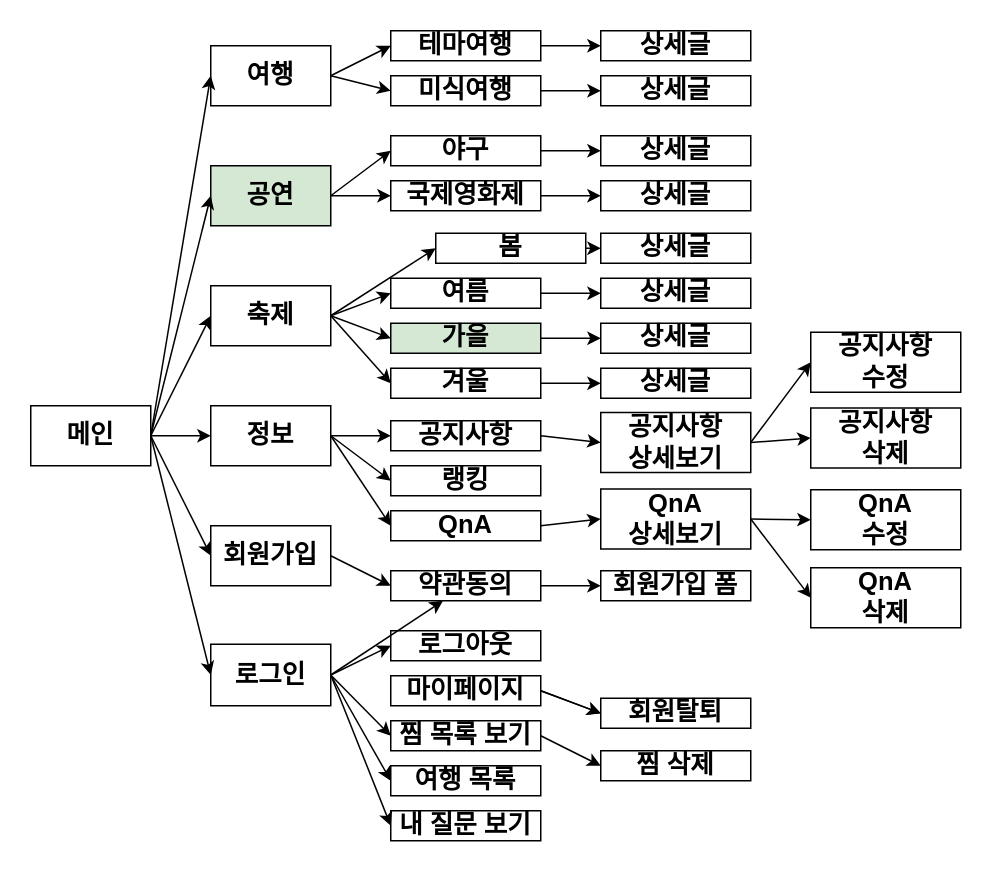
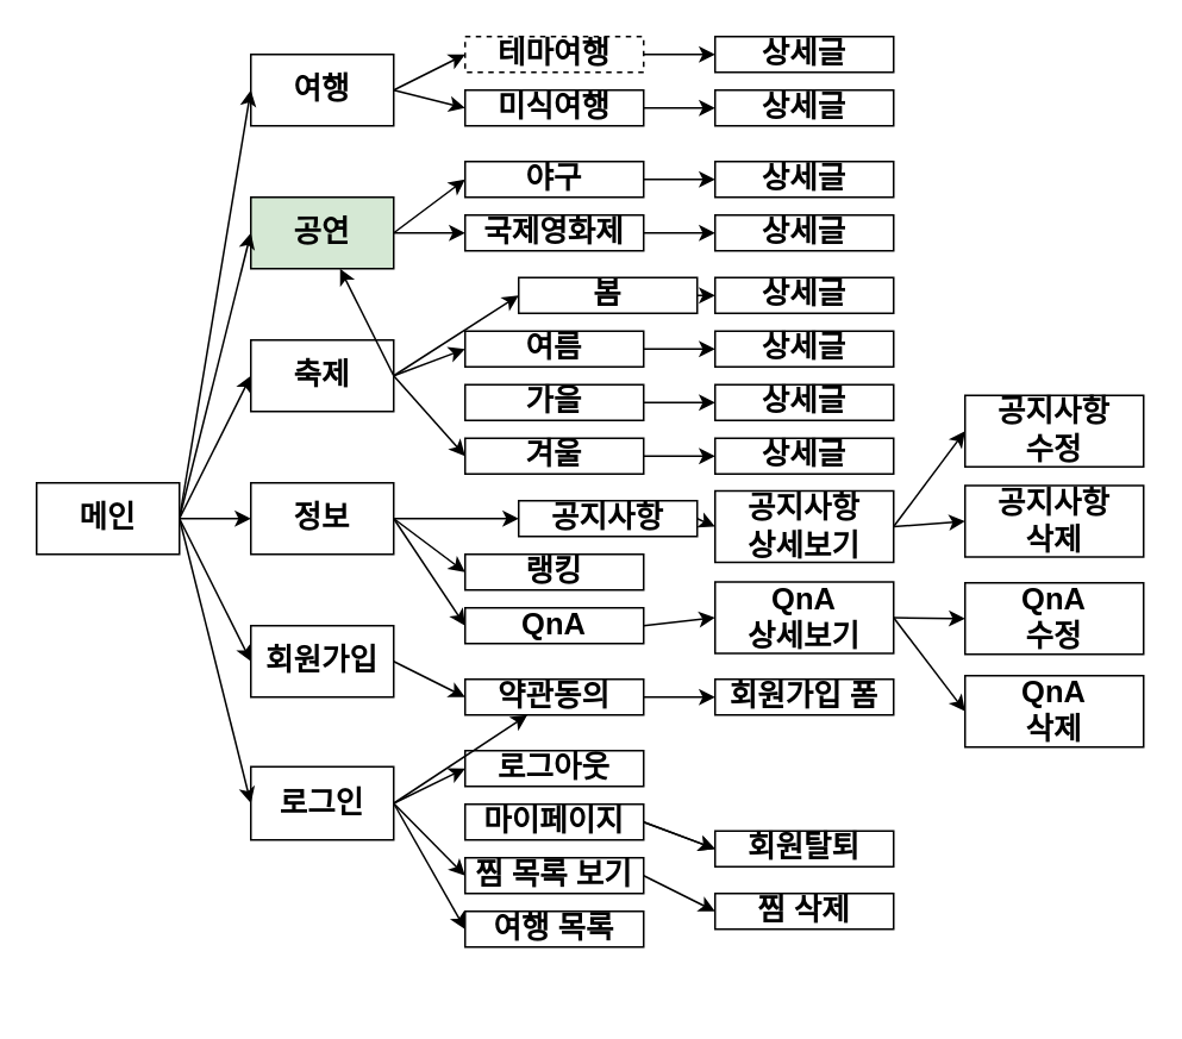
- <mxCell id="13" value="테마여행" style="rounded=0;whiteSpace=wrap;html=1;fontSize=17;fontStyle=1" vertex="1" parent="1"><mxGeometry x="260" y="20" width="100" height="20" as="geometry" /></mxCell>
+ <mxCell id="13" value="테마여행" style="rounded=0;whiteSpace=wrap;html=1;fontSize=17;fontStyle=1;dashed=1;" vertex="1" parent="1"><mxGeometry x="260" y="20" width="100" height="20" as="geometry" /></mxCell>
- <mxCell id="38" value="" style="endArrow=classic;html=1;rounded=0;entryX=0;entryY=0.5;entryDx=0;entryDy=0;exitX=1;exitY=0.5;exitDx=0;exitDy=0;" edge="1" parent="1" source="4" target="23"><mxGeometry width="50" height="50" relative="1" as="geometry"><mxPoint x="260" y="170" as="sourcePoint" /><mxPoint x="300" y="140" as="targetPoint" /></mxGeometry></mxCell>
+ <mxCell id="38" value="" style="endArrow=classic;html=1;rounded=0;exitX=1;exitY=0.5;exitDx=0;exitDy=0;" edge="1" parent="1" source="4" target="5"><mxGeometry width="50" height="50" relative="1" as="geometry"><mxPoint x="260" y="170" as="sourcePoint" /><mxPoint x="300" y="140" as="targetPoint" /></mxGeometry></mxCell>
- <mxCell id="23" value="가을" style="rounded=0;whiteSpace=wrap;html=1;fontSize=17;fontStyle=1;fillColor=#d5e8d4;" vertex="1" parent="1"><mxGeometry x="260" y="215" width="100" height="20" as="geometry" /></mxCell>
+ <mxCell id="23" value="가을" style="rounded=0;whiteSpace=wrap;html=1;fontSize=17;fontStyle=1" vertex="1" parent="1"><mxGeometry x="260" y="215" width="100" height="20" as="geometry" /></mxCell>
- <mxCell id="19" value="공지사항" style="rounded=0;whiteSpace=wrap;html=1;fontSize=17;fontStyle=1" vertex="1" parent="1"><mxGeometry x="260" y="280" width="100" height="20" as="geometry" /></mxCell>
+ <mxCell id="19" value="공지사항" style="rounded=0;whiteSpace=wrap;html=1;fontSize=17;fontStyle=1" vertex="1" parent="1"><mxGeometry x="290" y="280" width="100" height="20" as="geometry" /></mxCell>
- <mxCell id="50" value="" style="endArrow=classic;html=1;rounded=0;entryX=0;entryY=0.5;entryDx=0;entryDy=0;exitX=1;exitY=0.5;exitDx=0;exitDy=0;" edge="1" parent="1" source="22" target="30"><mxGeometry width="50" height="50" relative="1" as="geometry"><mxPoint x="260" y="410" as="sourcePoint" /><mxPoint x="300" y="430" as="targetPoint" /></mxGeometry></mxCell>
- <mxCell id="30" value="내 질문 보기" style="rounded=0;whiteSpace=wrap;html=1;fontSize=17;fontStyle=1" vertex="1" parent="1"><mxGeometry x="260" y="540" width="100" height="20" as="geometry" /></mxCell>
